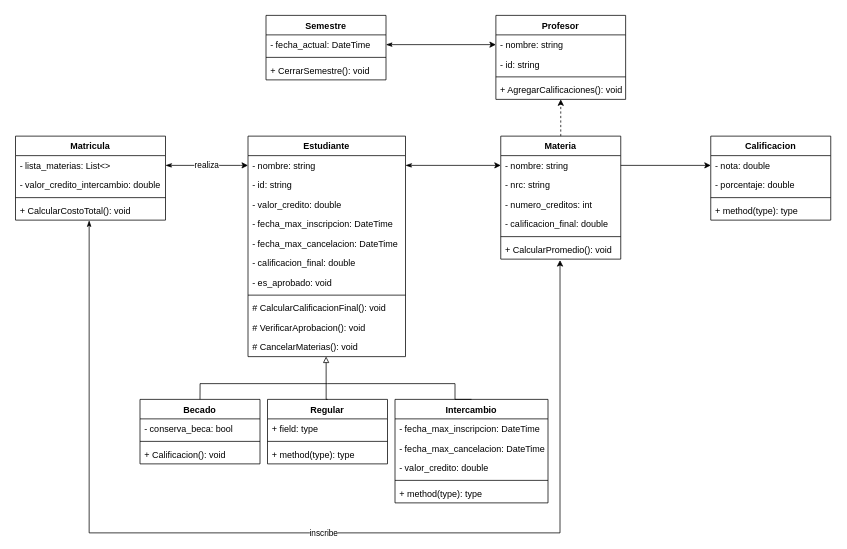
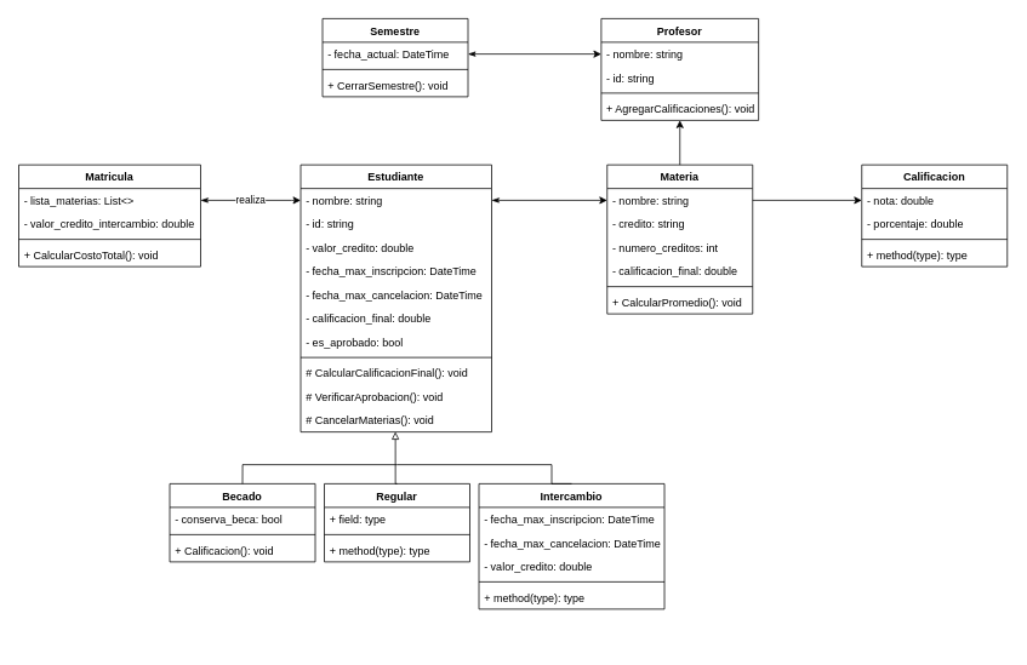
- <mxCell id="25" style="edgeStyle=orthogonalEdgeStyle;rounded=0;orthogonalLoop=1;jettySize=auto;html=1;exitX=0.5;exitY=0;exitDx=0;exitDy=0;entryX=0.5;entryY=1;entryDx=0;entryDy=0;dashed=1;" edge="1" parent="1" source="26" target="37"><mxGeometry relative="1" as="geometry" /></mxCell>
+ <mxCell id="25" style="edgeStyle=orthogonalEdgeStyle;rounded=0;orthogonalLoop=1;jettySize=auto;html=1;exitX=0.5;exitY=0;exitDx=0;exitDy=0;entryX=0.5;entryY=1;entryDx=0;entryDy=0;" edge="1" parent="1" source="26" target="37"><mxGeometry relative="1" as="geometry" /></mxCell>
- <mxCell id="28" value="- nrc: string" style="text;strokeColor=none;fillColor=none;align=left;verticalAlign=top;spacingLeft=4;spacingRight=4;overflow=hidden;rotatable=0;points=[[0,0.5],[1,0.5]];portConstraint=eastwest;" vertex="1" parent="26"><mxGeometry y="52" width="160" height="26" as="geometry" /></mxCell>
+ <mxCell id="28" value="- credito: string" style="text;strokeColor=none;fillColor=none;align=left;verticalAlign=top;spacingLeft=4;spacingRight=4;overflow=hidden;rotatable=0;points=[[0,0.5],[1,0.5]];portConstraint=eastwest;" vertex="1" parent="26"><mxGeometry y="52" width="160" height="26" as="geometry" /></mxCell>
- <mxCell id="9" value="- es_aprobado: void" style="text;strokeColor=none;fillColor=none;align=left;verticalAlign=top;spacingLeft=4;spacingRight=4;overflow=hidden;rotatable=0;points=[[0,0.5],[1,0.5]];portConstraint=eastwest;" vertex="1" parent="2"><mxGeometry y="182" width="210" height="26" as="geometry" /></mxCell>
+ <mxCell id="9" value="- es_aprobado: bool" style="text;strokeColor=none;fillColor=none;align=left;verticalAlign=top;spacingLeft=4;spacingRight=4;overflow=hidden;rotatable=0;points=[[0,0.5],[1,0.5]];portConstraint=eastwest;" vertex="1" parent="2"><mxGeometry y="182" width="210" height="26" as="geometry" /></mxCell>
- <mxCell id="19" value="inscribe" style="edgeStyle=orthogonalEdgeStyle;rounded=0;orthogonalLoop=1;jettySize=auto;html=1;startArrow=classicThin;startFill=1;endArrow=classic;endFill=1;exitX=0.491;exitY=1.016;exitDx=0;exitDy=0;exitPerimeter=0;entryX=0.494;entryY=1.051;entryDx=0;entryDy=0;entryPerimeter=0;" edge="1" parent="1" source="24" target="32"><mxGeometry x="0.036" relative="1" as="geometry"><mxPoint x="810" y="370" as="targetPoint" /><Array as="points"><mxPoint x="118" y="710" /><mxPoint x="746" y="710" /></Array><mxPoint as="offset" /></mxGeometry></mxCell>
